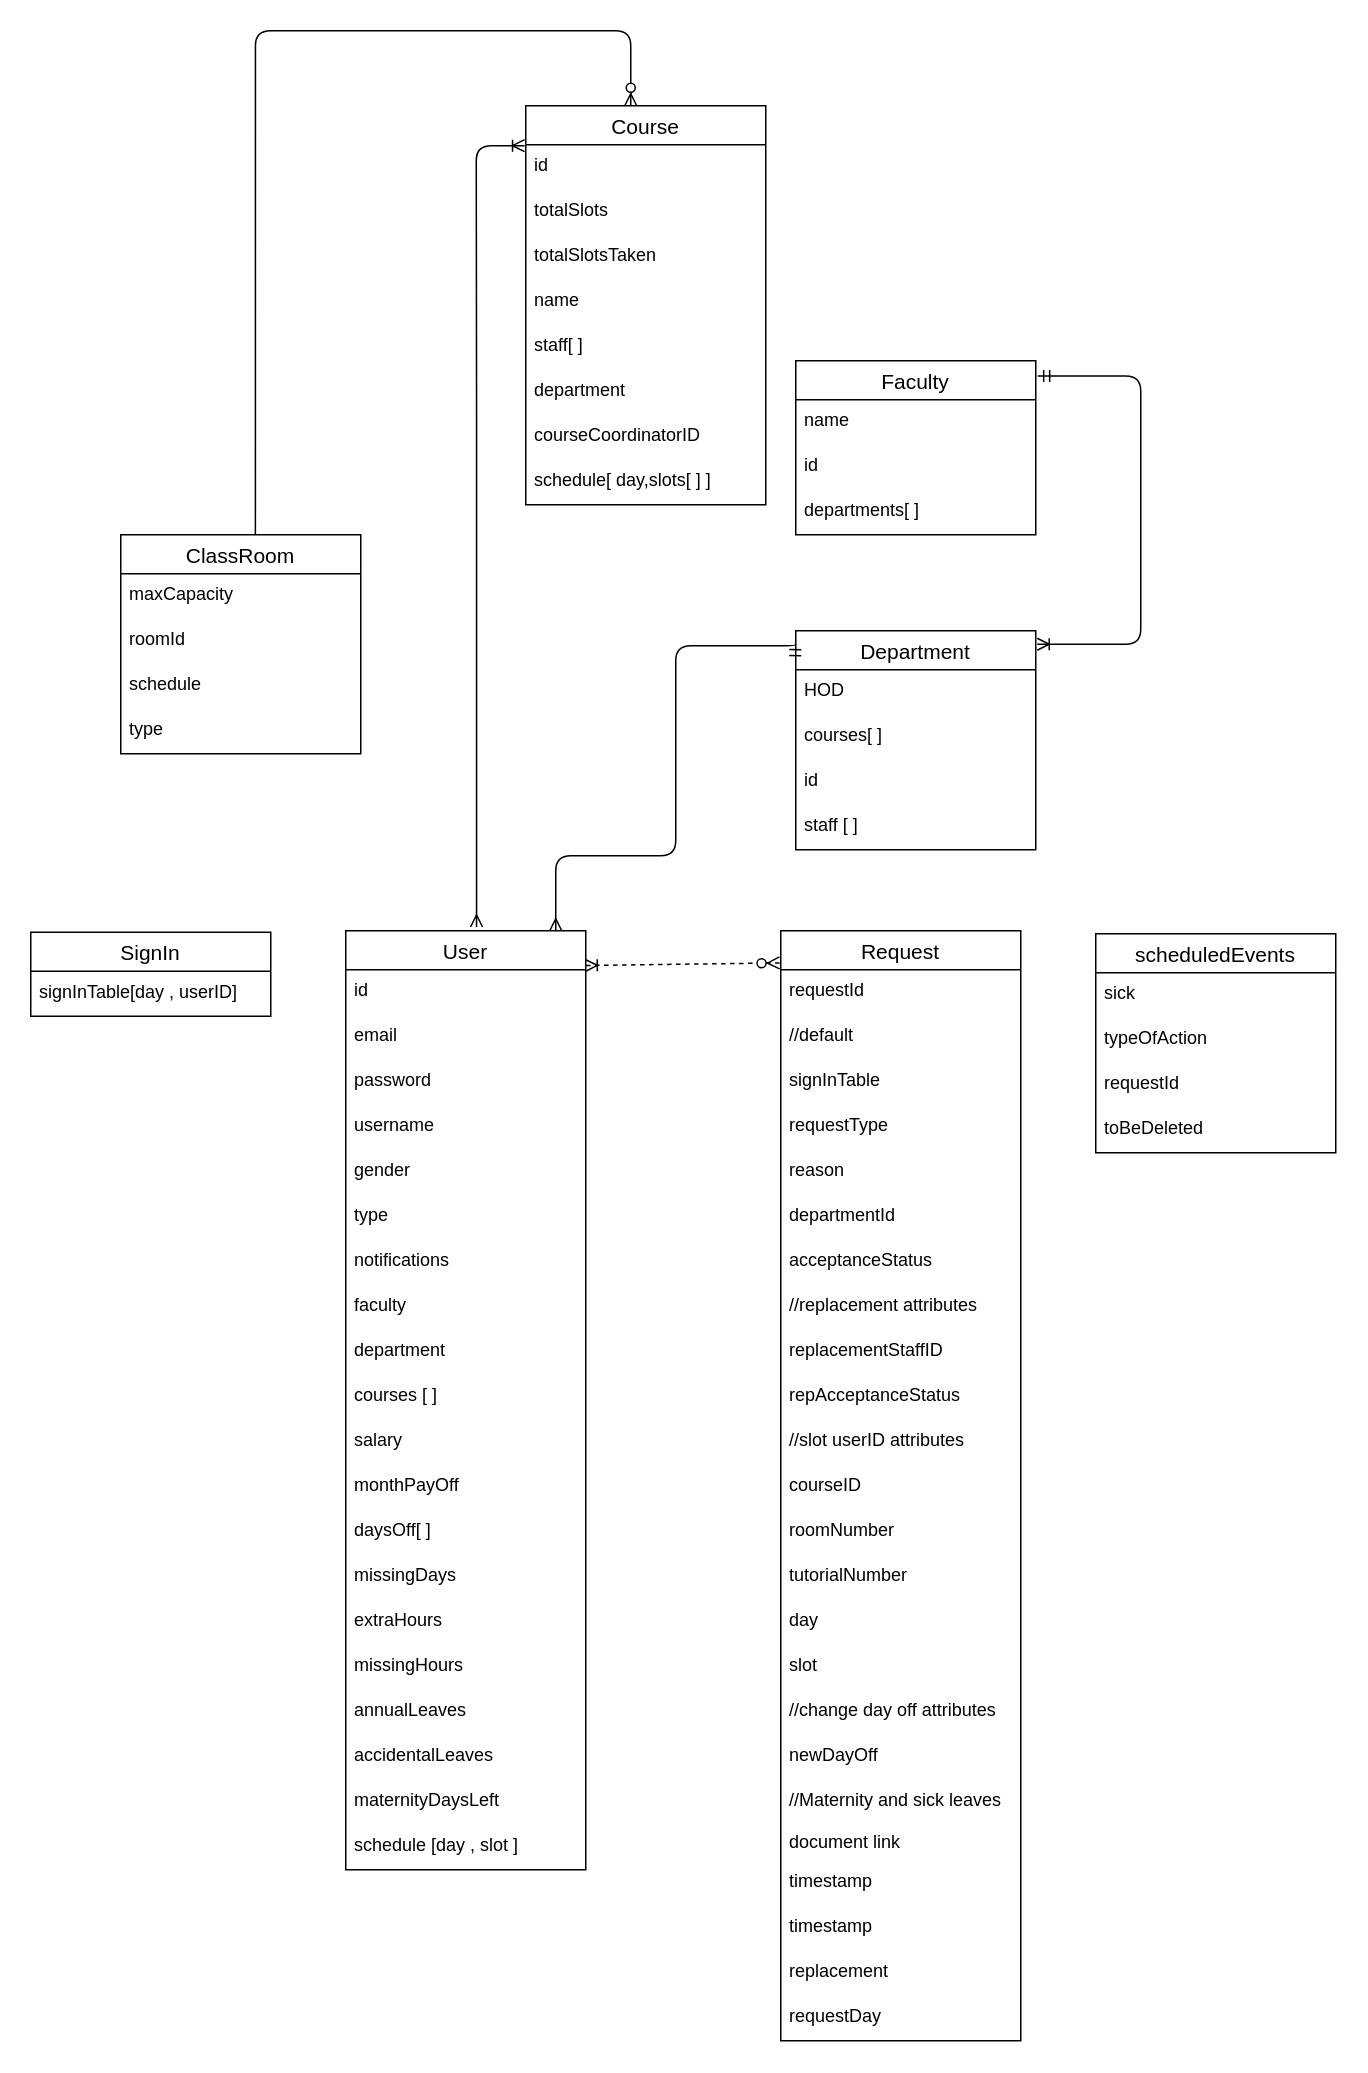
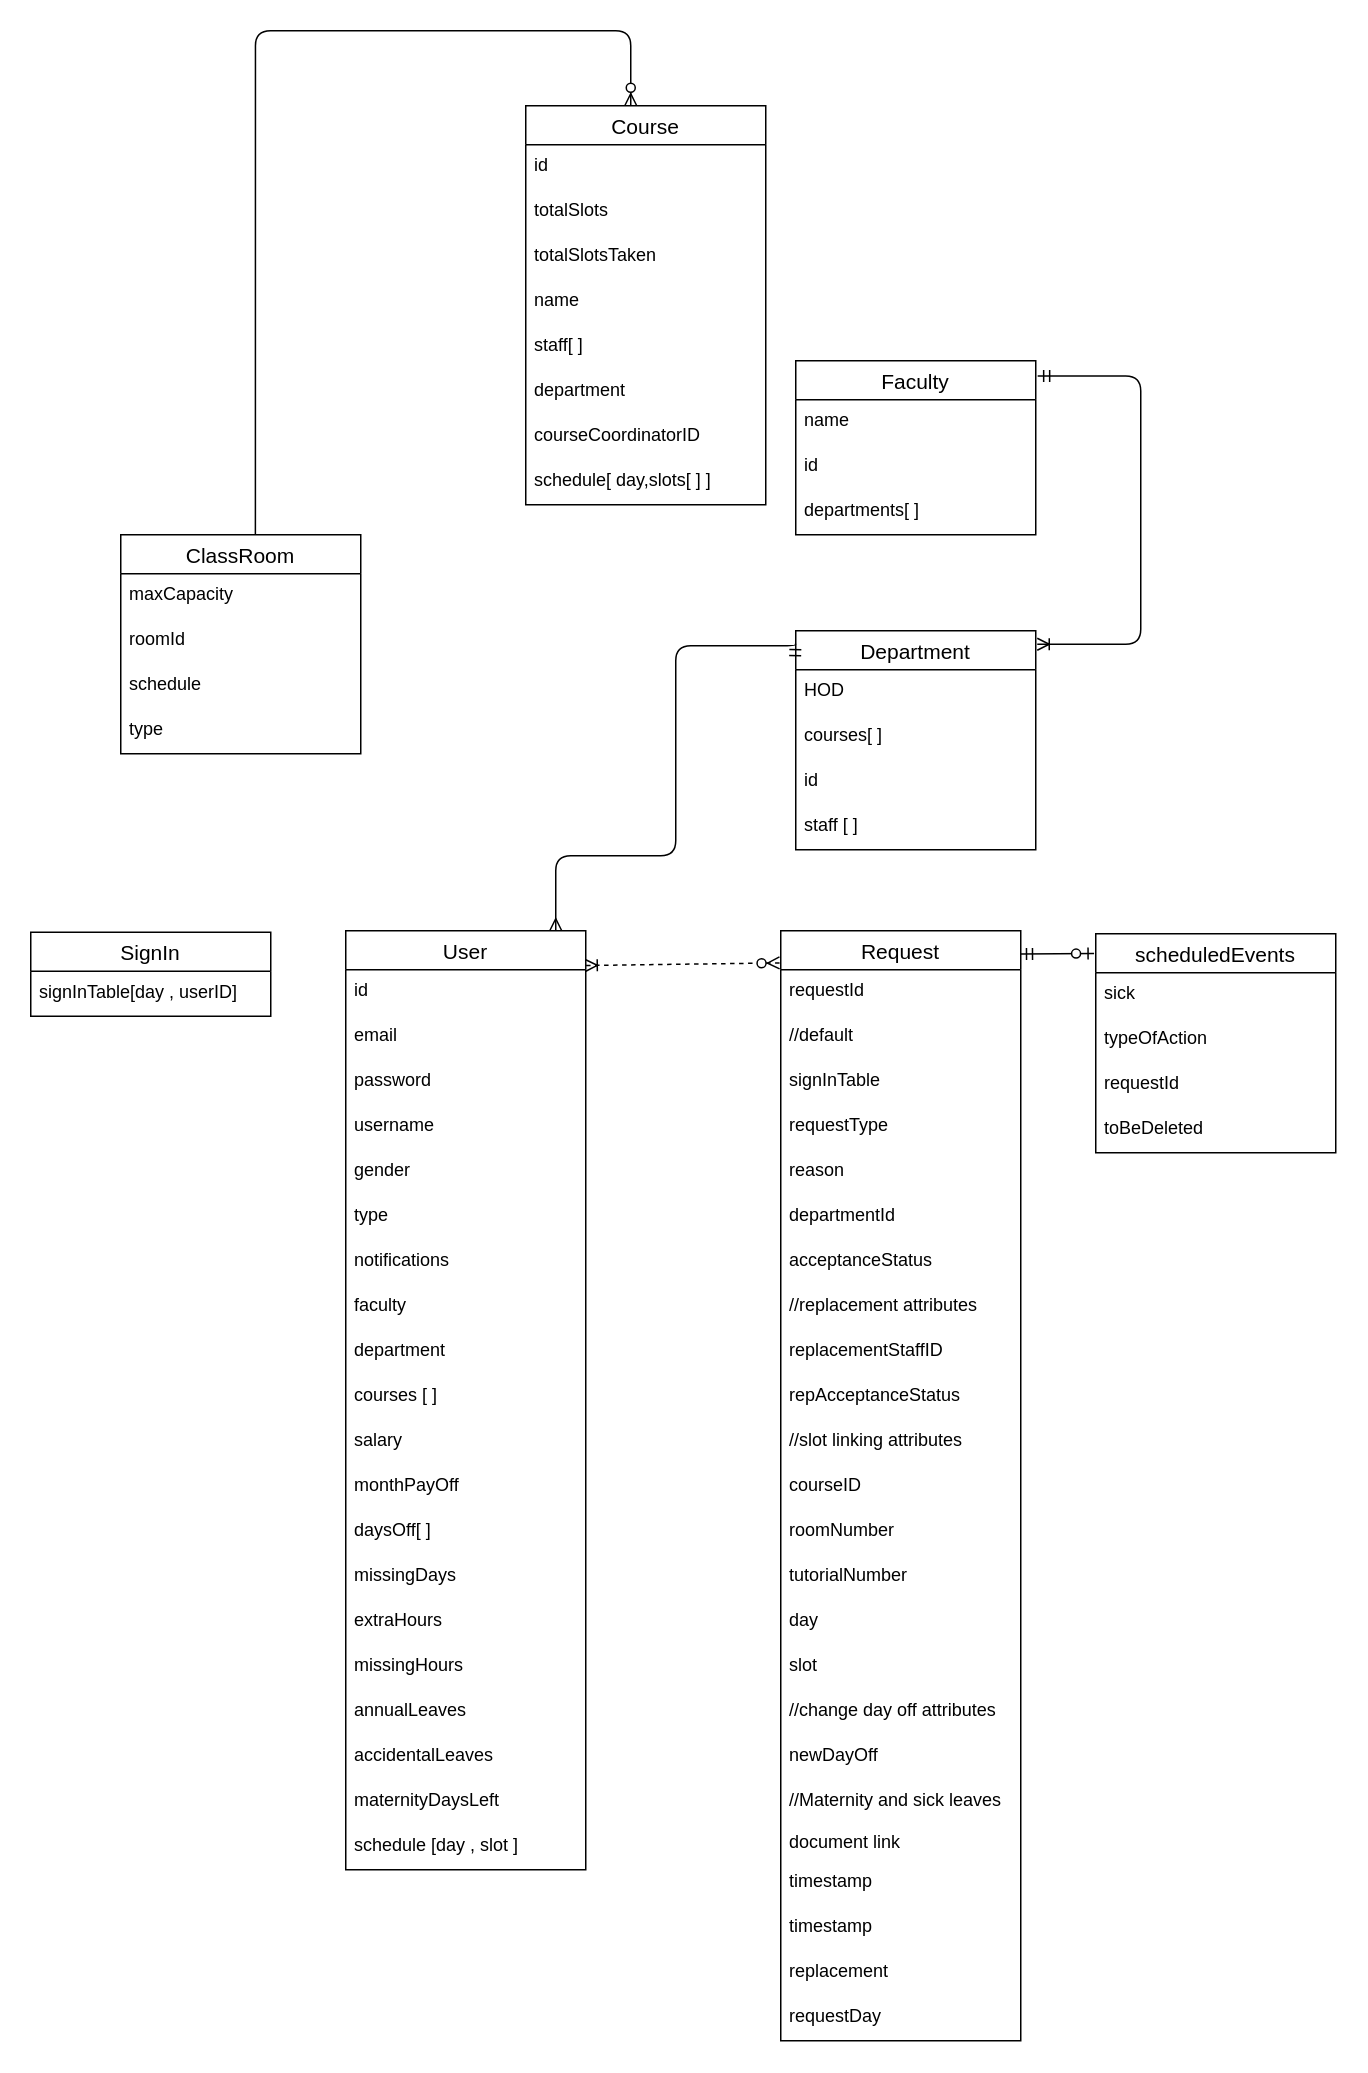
- <mxCell id="73" value="" style="edgeStyle=orthogonalEdgeStyle;fontSize=12;html=1;endArrow=ERoneToMany;startArrow=ERmany;entryX=-0.005;entryY=0.1;entryDx=0;entryDy=0;entryPerimeter=0;endFill=0;startFill=0;exitX=0.545;exitY=-0.004;exitDx=0;exitDy=0;exitPerimeter=0;" parent="1" source="20" target="11" edge="1"><mxGeometry width="100" height="100" relative="1" as="geometry"><mxPoint x="320" y="600" as="sourcePoint" /><mxPoint x="210" y="433" as="targetPoint" /><Array as="points"><mxPoint x="317" y="262" /><mxPoint x="317" y="208" /></Array></mxGeometry></mxCell>
+ <mxCell id="82" value="" style="fontSize=12;html=1;endArrow=ERzeroToOne;startArrow=ERmandOne;entryX=-0.007;entryY=0.09;entryDx=0;entryDy=0;entryPerimeter=0;exitX=0.999;exitY=0.021;exitDx=0;exitDy=0;exitPerimeter=0;endFill=1;" edge="1" parent="1" source="41" target="77"><mxGeometry width="100" height="100" relative="1" as="geometry"><mxPoint x="680" y="630" as="sourcePoint" /><mxPoint x="780" y="530" as="targetPoint" /></mxGeometry></mxCell>
- <mxCell id="52" value="//slot userID attributes" style="text;strokeColor=none;fillColor=none;spacingLeft=4;spacingRight=4;overflow=hidden;rotatable=0;points=[[0,0.5],[1,0.5]];portConstraint=eastwest;fontSize=12;" parent="41" vertex="1"><mxGeometry y="326" width="160" height="30" as="geometry" /></mxCell>
+ <mxCell id="52" value="//slot linking attributes" style="text;strokeColor=none;fillColor=none;spacingLeft=4;spacingRight=4;overflow=hidden;rotatable=0;points=[[0,0.5],[1,0.5]];portConstraint=eastwest;fontSize=12;" parent="41" vertex="1"><mxGeometry y="326" width="160" height="30" as="geometry" /></mxCell>
